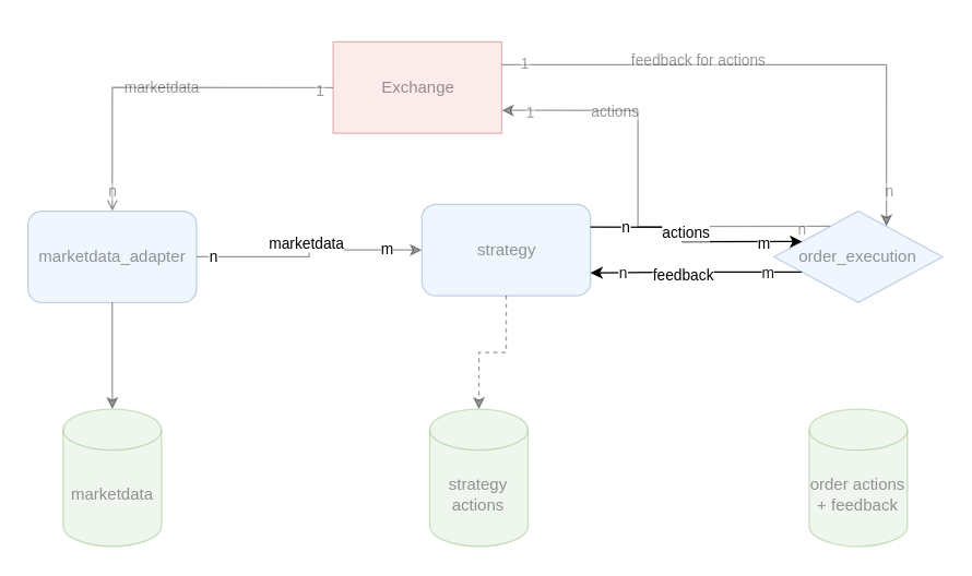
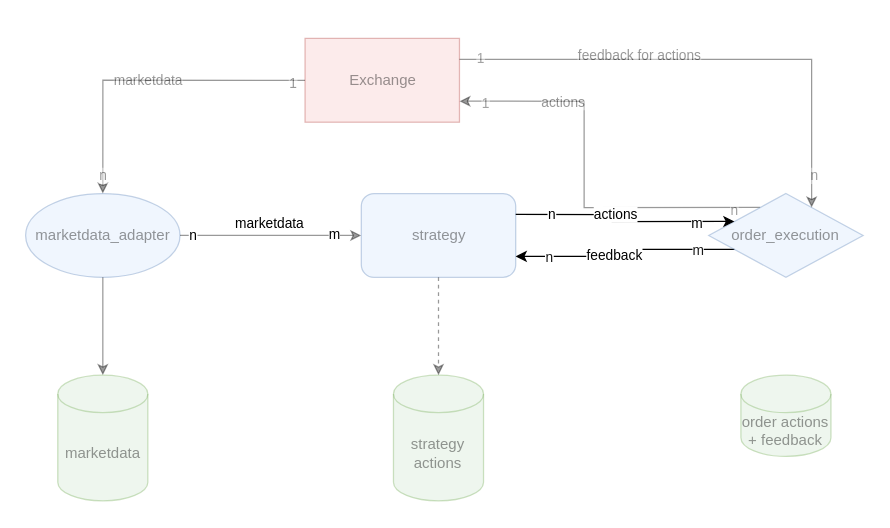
- <mxCell id="10" value="marketdata" style="endArrow=open;html=1;rounded=0;entryX=0.5;entryY=0;entryDx=0;entryDy=0;exitX=0;exitY=0.5;exitDx=0;exitDy=0;edgeStyle=orthogonalEdgeStyle;fillOpacity=40;strokeOpacity=40;textOpacity=40;" parent="2" source="9" target="3" edge="1"><mxGeometry width="50" height="50" relative="1" as="geometry"><mxPoint x="350.891" y="547.647" as="sourcePoint" /><mxPoint x="402.36" y="491.765" as="targetPoint" /></mxGeometry></mxCell>
+ <mxCell id="10" value="marketdata" style="endArrow=classic;html=1;rounded=0;entryX=0.5;entryY=0;entryDx=0;entryDy=0;exitX=0;exitY=0.5;exitDx=0;exitDy=0;edgeStyle=orthogonalEdgeStyle;fillOpacity=40;strokeOpacity=40;textOpacity=40;" parent="2" source="9" target="3" edge="1"><mxGeometry width="50" height="50" relative="1" as="geometry"><mxPoint x="350.891" y="547.647" as="sourcePoint" /><mxPoint x="402.36" y="491.765" as="targetPoint" /></mxGeometry></mxCell>
- <mxCell id="13" value="strategy" style="rounded=1;whiteSpace=wrap;html=1;fillColor=#dae8fc;strokeColor=#6c8ebf;fillOpacity=40;strokeOpacity=40;textOpacity=40;" parent="2" vertex="1"><mxGeometry x="288.54" y="129.118" width="123.526" height="67.059" as="geometry" /></mxCell>
+ <mxCell id="13" value="strategy" style="rounded=1;whiteSpace=wrap;html=1;fillColor=#dae8fc;strokeColor=#6c8ebf;fillOpacity=40;strokeOpacity=40;textOpacity=40;" parent="2" vertex="1"><mxGeometry x="268.54" y="134.118" width="123.526" height="67.059" as="geometry" /></mxCell>
- <mxCell id="3" value="marketdata_adapter" style="rounded=1;whiteSpace=wrap;html=1;fillColor=#dae8fc;strokeColor=#6c8ebf;fillOpacity=40;strokeOpacity=40;textOpacity=40;" parent="2" vertex="1"><mxGeometry y="134.12" width="123.526" height="67.059" as="geometry" /></mxCell>
+ <mxCell id="3" value="marketdata_adapter" style="ellipse;whiteSpace=wrap;html=1;fillColor=#dae8fc;strokeColor=#6c8ebf;fillOpacity=40;strokeOpacity=40;textOpacity=40;" parent="2" vertex="1"><mxGeometry y="134.12" width="123.526" height="67.059" as="geometry" /></mxCell>
- <mxCell id="34" value="order actions + feedback" style="shape=cylinder3;whiteSpace=wrap;html=1;boundedLbl=1;backgroundOutline=1;size=15;fillColor=#d5e8d4;strokeColor=#82b366;fillOpacity=40;strokeOpacity=40;textOpacity=40;" parent="2" vertex="1"><mxGeometry x="572.209" y="279.412" width="72.057" height="100.588" as="geometry" /></mxCell>
+ <mxCell id="34" value="order actions + feedback" style="shape=cylinder3;whiteSpace=wrap;html=1;boundedLbl=1;backgroundOutline=1;size=15;fillColor=#d5e8d4;strokeColor=#82b366;fillOpacity=40;strokeOpacity=40;textOpacity=40;" parent="2" vertex="1"><mxGeometry x="572.209" y="279.412" width="72.057" height="65" as="geometry" /></mxCell>
